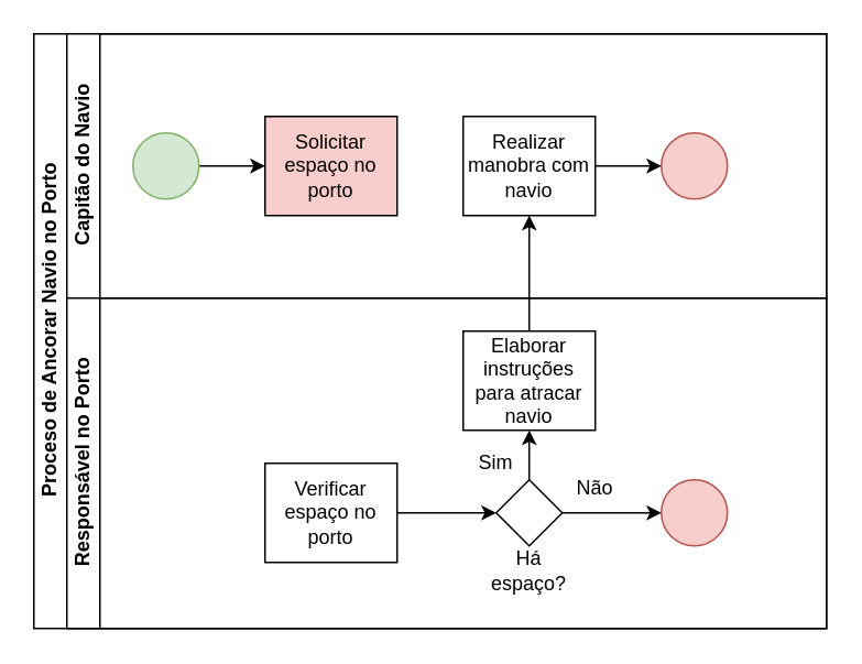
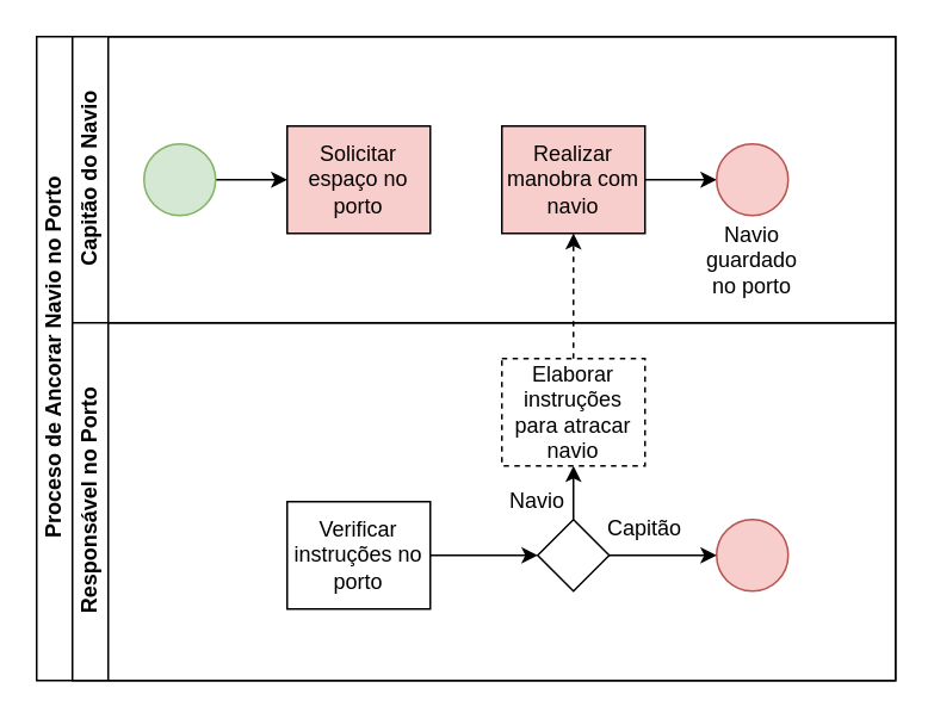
- <mxCell id="8" value="Realizar manobra com navio" style="rounded=0;whiteSpace=wrap;html=1;fontFamily=Helvetica;fontSize=12;fontColor=#000000;align=center;" parent="3" vertex="1"><mxGeometry x="240" y="50" width="80" height="60" as="geometry" /></mxCell>
+ <mxCell id="8" value="Realizar manobra com navio" style="rounded=0;whiteSpace=wrap;html=1;fontFamily=Helvetica;fontSize=12;fontColor=#000000;align=center;fillColor=#f8cecc;" parent="3" vertex="1"><mxGeometry x="240" y="50" width="80" height="60" as="geometry" /></mxCell>
+ <mxCell id="10" value="Navio guardado no porto" style="text;html=1;strokeColor=none;fillColor=none;align=center;verticalAlign=middle;whiteSpace=wrap;rounded=0;" parent="3" vertex="1"><mxGeometry x="350" y="110" width="60" height="30" as="geometry" /></mxCell>
- <mxCell id="23" style="edgeStyle=orthogonalEdgeStyle;rounded=0;orthogonalLoop=1;jettySize=auto;html=1;entryX=0.5;entryY=1;entryDx=0;entryDy=0;" parent="2" source="18" target="8" edge="1"><mxGeometry relative="1" as="geometry" /></mxCell>
+ <mxCell id="23" style="edgeStyle=orthogonalEdgeStyle;rounded=0;orthogonalLoop=1;jettySize=auto;html=1;entryX=0.5;entryY=1;entryDx=0;entryDy=0;dashed=1;" parent="2" source="18" target="8" edge="1"><mxGeometry relative="1" as="geometry" /></mxCell>
- <mxCell id="18" value="Elaborar instruções para atracar navio" style="rounded=0;whiteSpace=wrap;html=1;fontFamily=Helvetica;fontSize=12;fontColor=#000000;align=center;" parent="11" vertex="1"><mxGeometry x="240" y="20" width="80" height="60" as="geometry" /></mxCell>
+ <mxCell id="18" value="Elaborar instruções para atracar navio" style="rounded=0;whiteSpace=wrap;html=1;fontFamily=Helvetica;fontSize=12;fontColor=#000000;align=center;dashed=1;" parent="11" vertex="1"><mxGeometry x="240" y="20" width="80" height="60" as="geometry" /></mxCell>
- <mxCell id="21" value="Sim" style="text;html=1;strokeColor=none;fillColor=none;align=center;verticalAlign=middle;whiteSpace=wrap;rounded=0;" vertex="1" parent="11"><mxGeometry x="230" y="85" width="60" height="30" as="geometry" /></mxCell>
+ <mxCell id="21" value="Navio" style="text;html=1;strokeColor=none;fillColor=none;align=center;verticalAlign=middle;whiteSpace=wrap;rounded=0;" vertex="1" parent="11"><mxGeometry x="230" y="85" width="60" height="30" as="geometry" /></mxCell>
- <mxCell id="20" value="Não" style="text;html=1;strokeColor=none;fillColor=none;align=center;verticalAlign=middle;whiteSpace=wrap;rounded=0;" vertex="1" parent="11"><mxGeometry x="290" y="100" width="60" height="30" as="geometry" /></mxCell>
+ <mxCell id="20" value="Capitão" style="text;html=1;strokeColor=none;fillColor=none;align=center;verticalAlign=middle;whiteSpace=wrap;rounded=0;" vertex="1" parent="11"><mxGeometry x="290" y="100" width="60" height="30" as="geometry" /></mxCell>
- <mxCell id="13" value="Verificar espaço no porto" style="rounded=0;whiteSpace=wrap;html=1;fontFamily=Helvetica;fontSize=12;fontColor=#000000;align=center;" parent="11" vertex="1"><mxGeometry x="120" y="100" width="80" height="60" as="geometry" /></mxCell>
+ <mxCell id="13" value="Verificar instruções no porto" style="rounded=0;whiteSpace=wrap;html=1;fontFamily=Helvetica;fontSize=12;fontColor=#000000;align=center;" parent="11" vertex="1"><mxGeometry x="120" y="100" width="80" height="60" as="geometry" /></mxCell>
- <mxCell id="15" value="Há espaço?" style="text;html=1;strokeColor=none;fillColor=none;align=center;verticalAlign=middle;whiteSpace=wrap;rounded=0;" parent="11" vertex="1"><mxGeometry x="250" y="150" width="60" height="30" as="geometry" /></mxCell>
